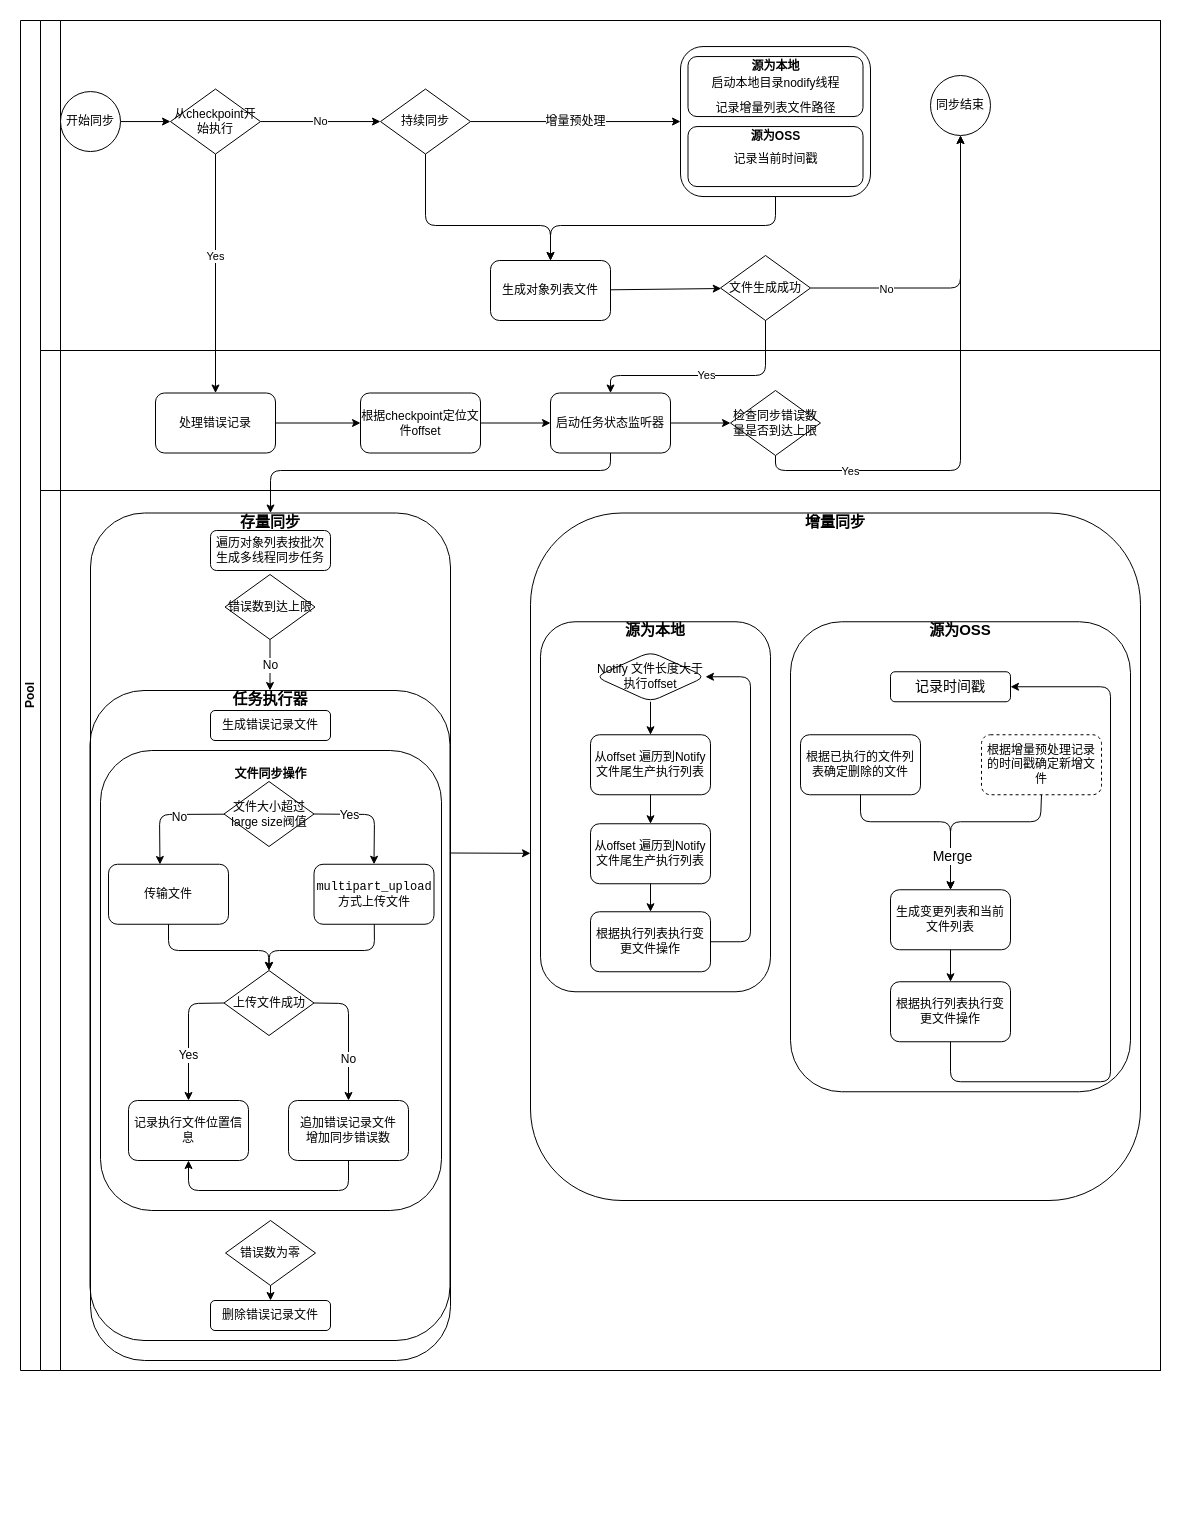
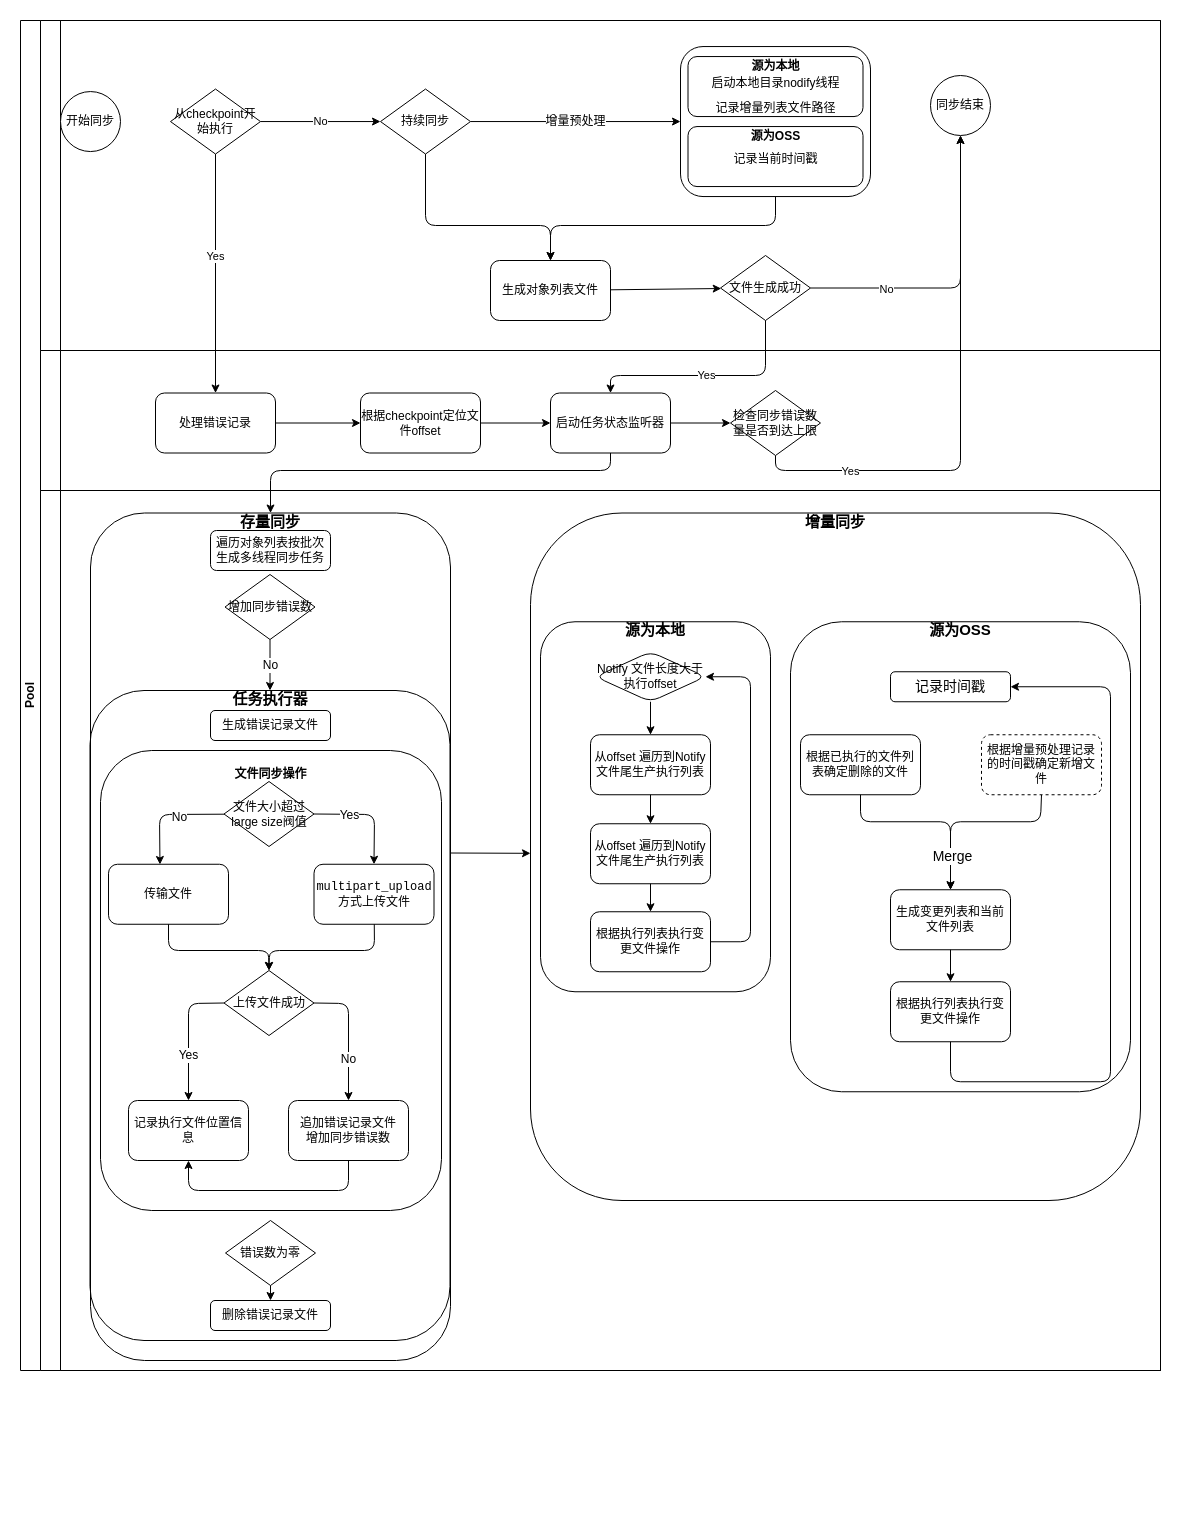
- <mxCell id="18" style="edgeStyle=none;html=1;entryX=0;entryY=0.5;entryDx=0;entryDy=0;" parent="17" source="19" target="22" edge="1"><mxGeometry relative="1" as="geometry" /></mxCell>
- <mxCell id="72" value="错误数到达上限" style="rhombus;whiteSpace=wrap;html=1;" parent="44" vertex="1"><mxGeometry x="184.5" y="84" width="90" height="65" as="geometry" /></mxCell>
+ <mxCell id="72" value="增加同步错误数" style="rhombus;whiteSpace=wrap;html=1;" parent="44" vertex="1"><mxGeometry x="184.5" y="84" width="90" height="65" as="geometry" /></mxCell>
